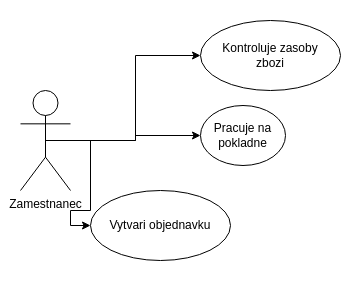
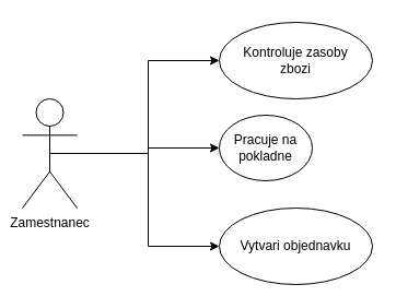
- <mxCell id="7" value="Vytvari objednavku" style="ellipse;whiteSpace=wrap;html=1;" vertex="1" parent="1"><mxGeometry x="90" y="190" width="140" height="70" as="geometry" /></mxCell>
+ <mxCell id="7" value="Vytvari objednavku" style="ellipse;whiteSpace=wrap;html=1;" vertex="1" parent="1"><mxGeometry x="200" y="190" width="140" height="70" as="geometry" /></mxCell>
